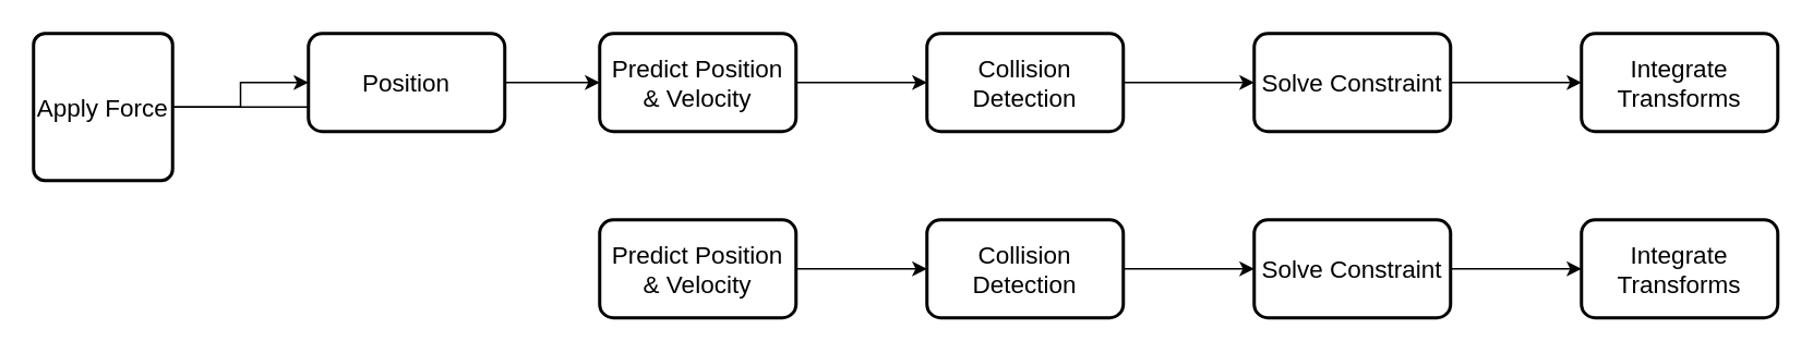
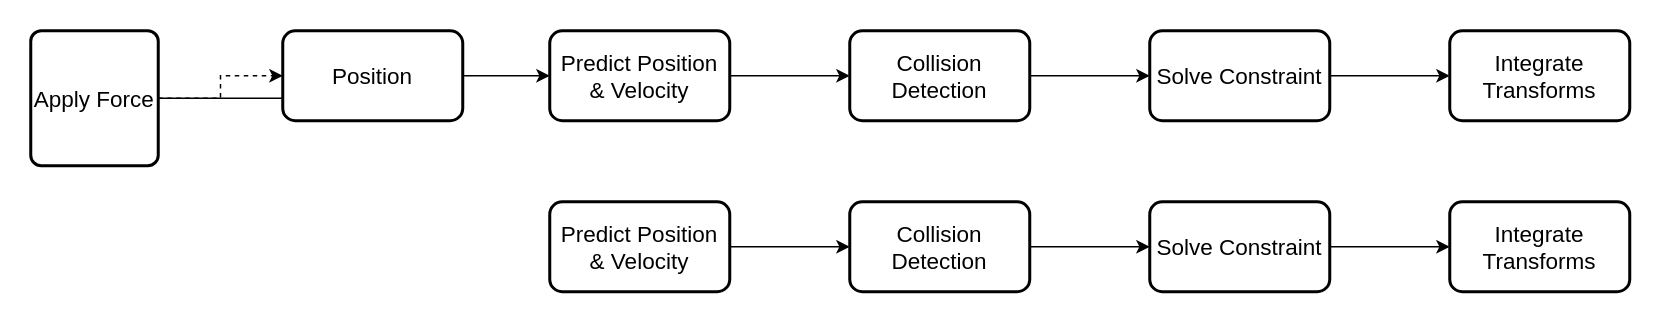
- <mxCell id="3" value="" style="edgeStyle=orthogonalEdgeStyle;rounded=0;orthogonalLoop=1;jettySize=auto;html=1;" edge="1" parent="1" source="4" target="12"><mxGeometry relative="1" as="geometry" /></mxCell>
+ <mxCell id="3" value="" style="edgeStyle=orthogonalEdgeStyle;rounded=0;orthogonalLoop=1;jettySize=auto;html=1;dashed=1;" edge="1" parent="1" source="4" target="12"><mxGeometry relative="1" as="geometry" /></mxCell>
